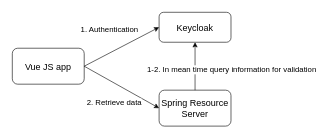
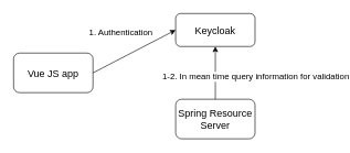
- <mxCell id="7" value="" style="endArrow=classic;html=1;rounded=0;exitX=1;exitY=0.5;exitDx=0;exitDy=0;entryX=0;entryY=0.5;entryDx=0;entryDy=0;" edge="1" parent="1" source="2" target="4"><mxGeometry width="50" height="50" relative="1" as="geometry"><mxPoint x="90" y="260" as="sourcePoint" /><mxPoint x="140" y="210" as="targetPoint" /></mxGeometry></mxCell>
- <mxCell id="8" value="2. Retrieve data" style="edgeLabel;html=1;align=center;verticalAlign=middle;resizable=0;points=[];fontSize=13;" vertex="1" connectable="0" parent="7"><mxGeometry x="-0.018" y="-1" relative="1" as="geometry"><mxPoint x="-11" y="25" as="offset" /></mxGeometry></mxCell>
